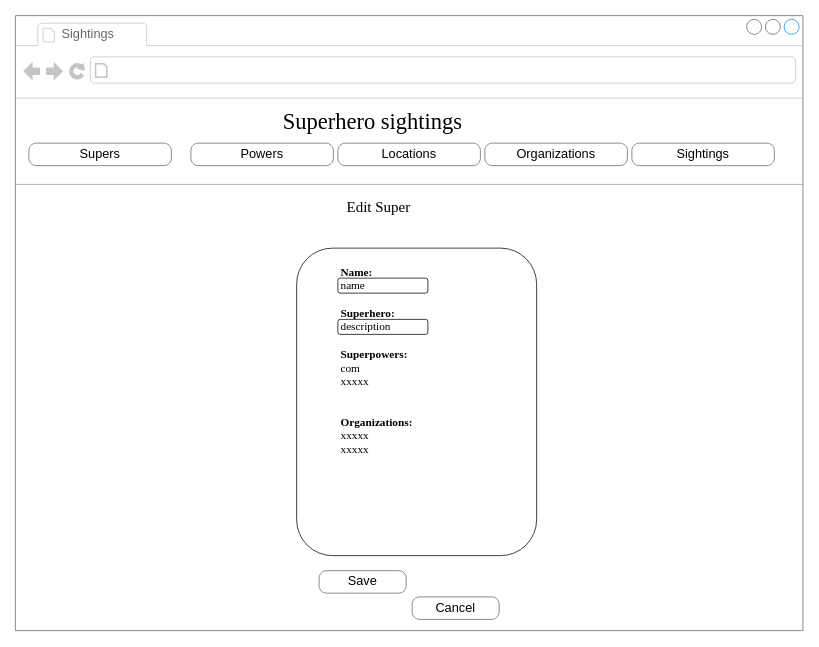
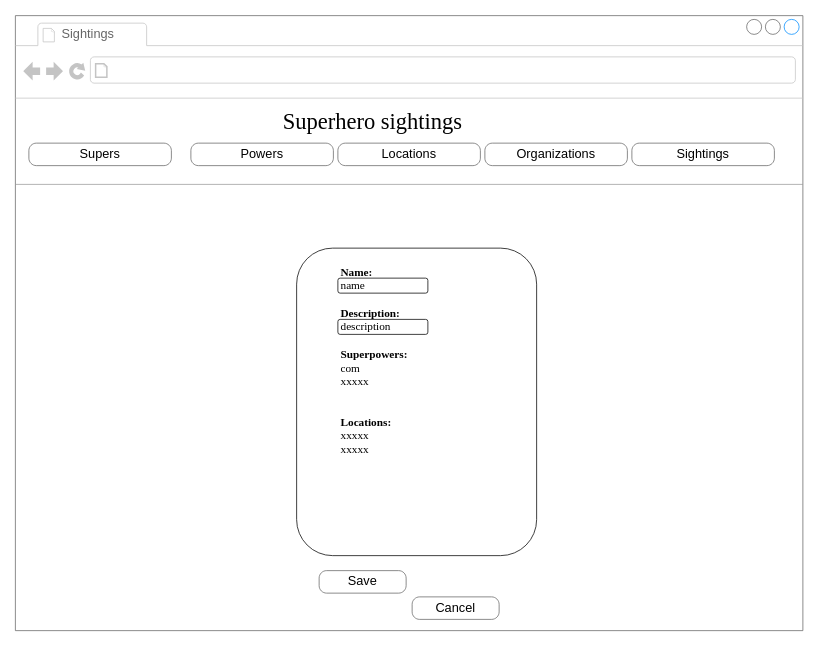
- <mxCell id="11" value="Edit Super" style="text;html=1;points=[];align=left;verticalAlign=top;spacingTop=-4;fontSize=20;fontFamily=Verdana" parent="2" vertex="1"><mxGeometry x="440" y="240" width="170" height="30" as="geometry" /></mxCell>
- <mxCell id="13" value="&lt;b&gt;Superhero:&lt;br&gt;&lt;/b&gt;description" style="text;html=1;points=[];align=left;verticalAlign=top;spacingTop=-4;fontSize=15;fontFamily=Verdana" parent="2" vertex="1"><mxGeometry x="432" y="385" width="170" height="30" as="geometry" /></mxCell>
+ <mxCell id="13" value="&lt;b&gt;Description:&lt;br&gt;&lt;/b&gt;description" style="text;html=1;points=[];align=left;verticalAlign=top;spacingTop=-4;fontSize=15;fontFamily=Verdana" parent="2" vertex="1"><mxGeometry x="432" y="385" width="170" height="30" as="geometry" /></mxCell>
- <mxCell id="17" value="&lt;b&gt;Organizations:&lt;br&gt;&lt;/b&gt;xxxxx&amp;nbsp; &amp;nbsp; &amp;nbsp;&lt;br&gt;xxxxx&amp;nbsp; &amp;nbsp; &amp;nbsp;" style="text;html=1;points=[];align=left;verticalAlign=top;spacingTop=-4;fontSize=15;fontFamily=Verdana" parent="2" vertex="1"><mxGeometry x="432" y="530" width="170" height="30" as="geometry" /></mxCell>
+ <mxCell id="17" value="&lt;b&gt;Locations:&lt;br&gt;&lt;/b&gt;xxxxx&amp;nbsp; &amp;nbsp; &amp;nbsp;&lt;br&gt;xxxxx&amp;nbsp; &amp;nbsp; &amp;nbsp;" style="text;html=1;points=[];align=left;verticalAlign=top;spacingTop=-4;fontSize=15;fontFamily=Verdana" parent="2" vertex="1"><mxGeometry x="432" y="530" width="170" height="30" as="geometry" /></mxCell>
